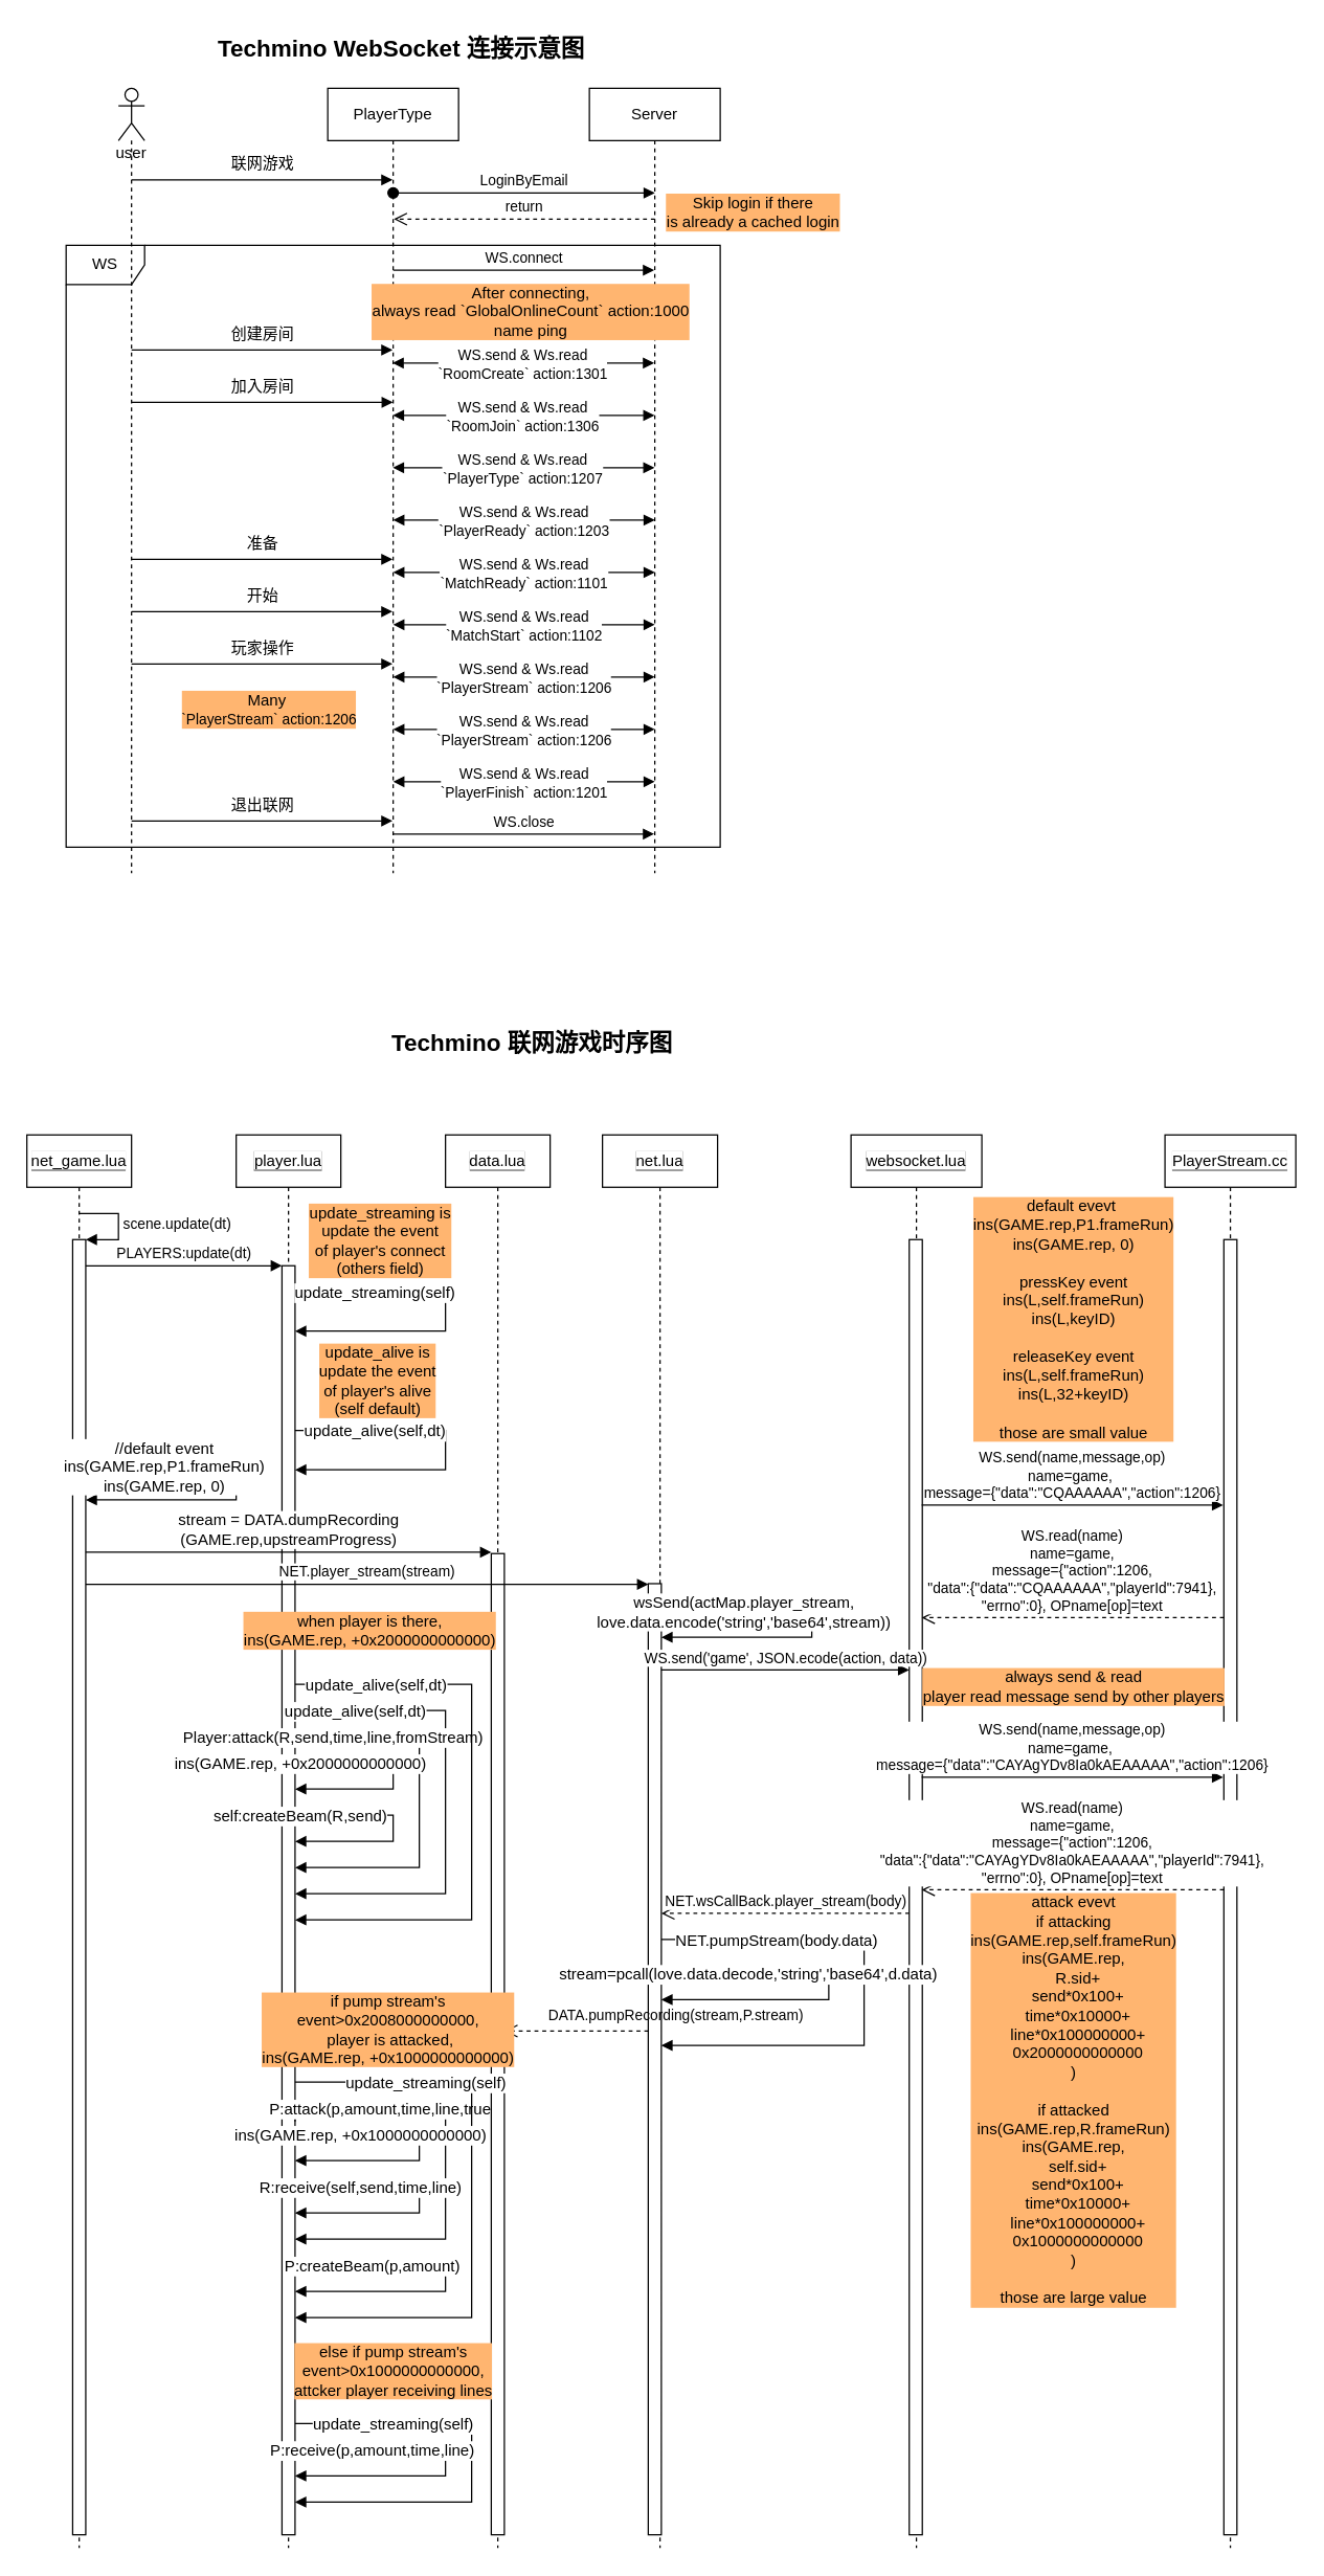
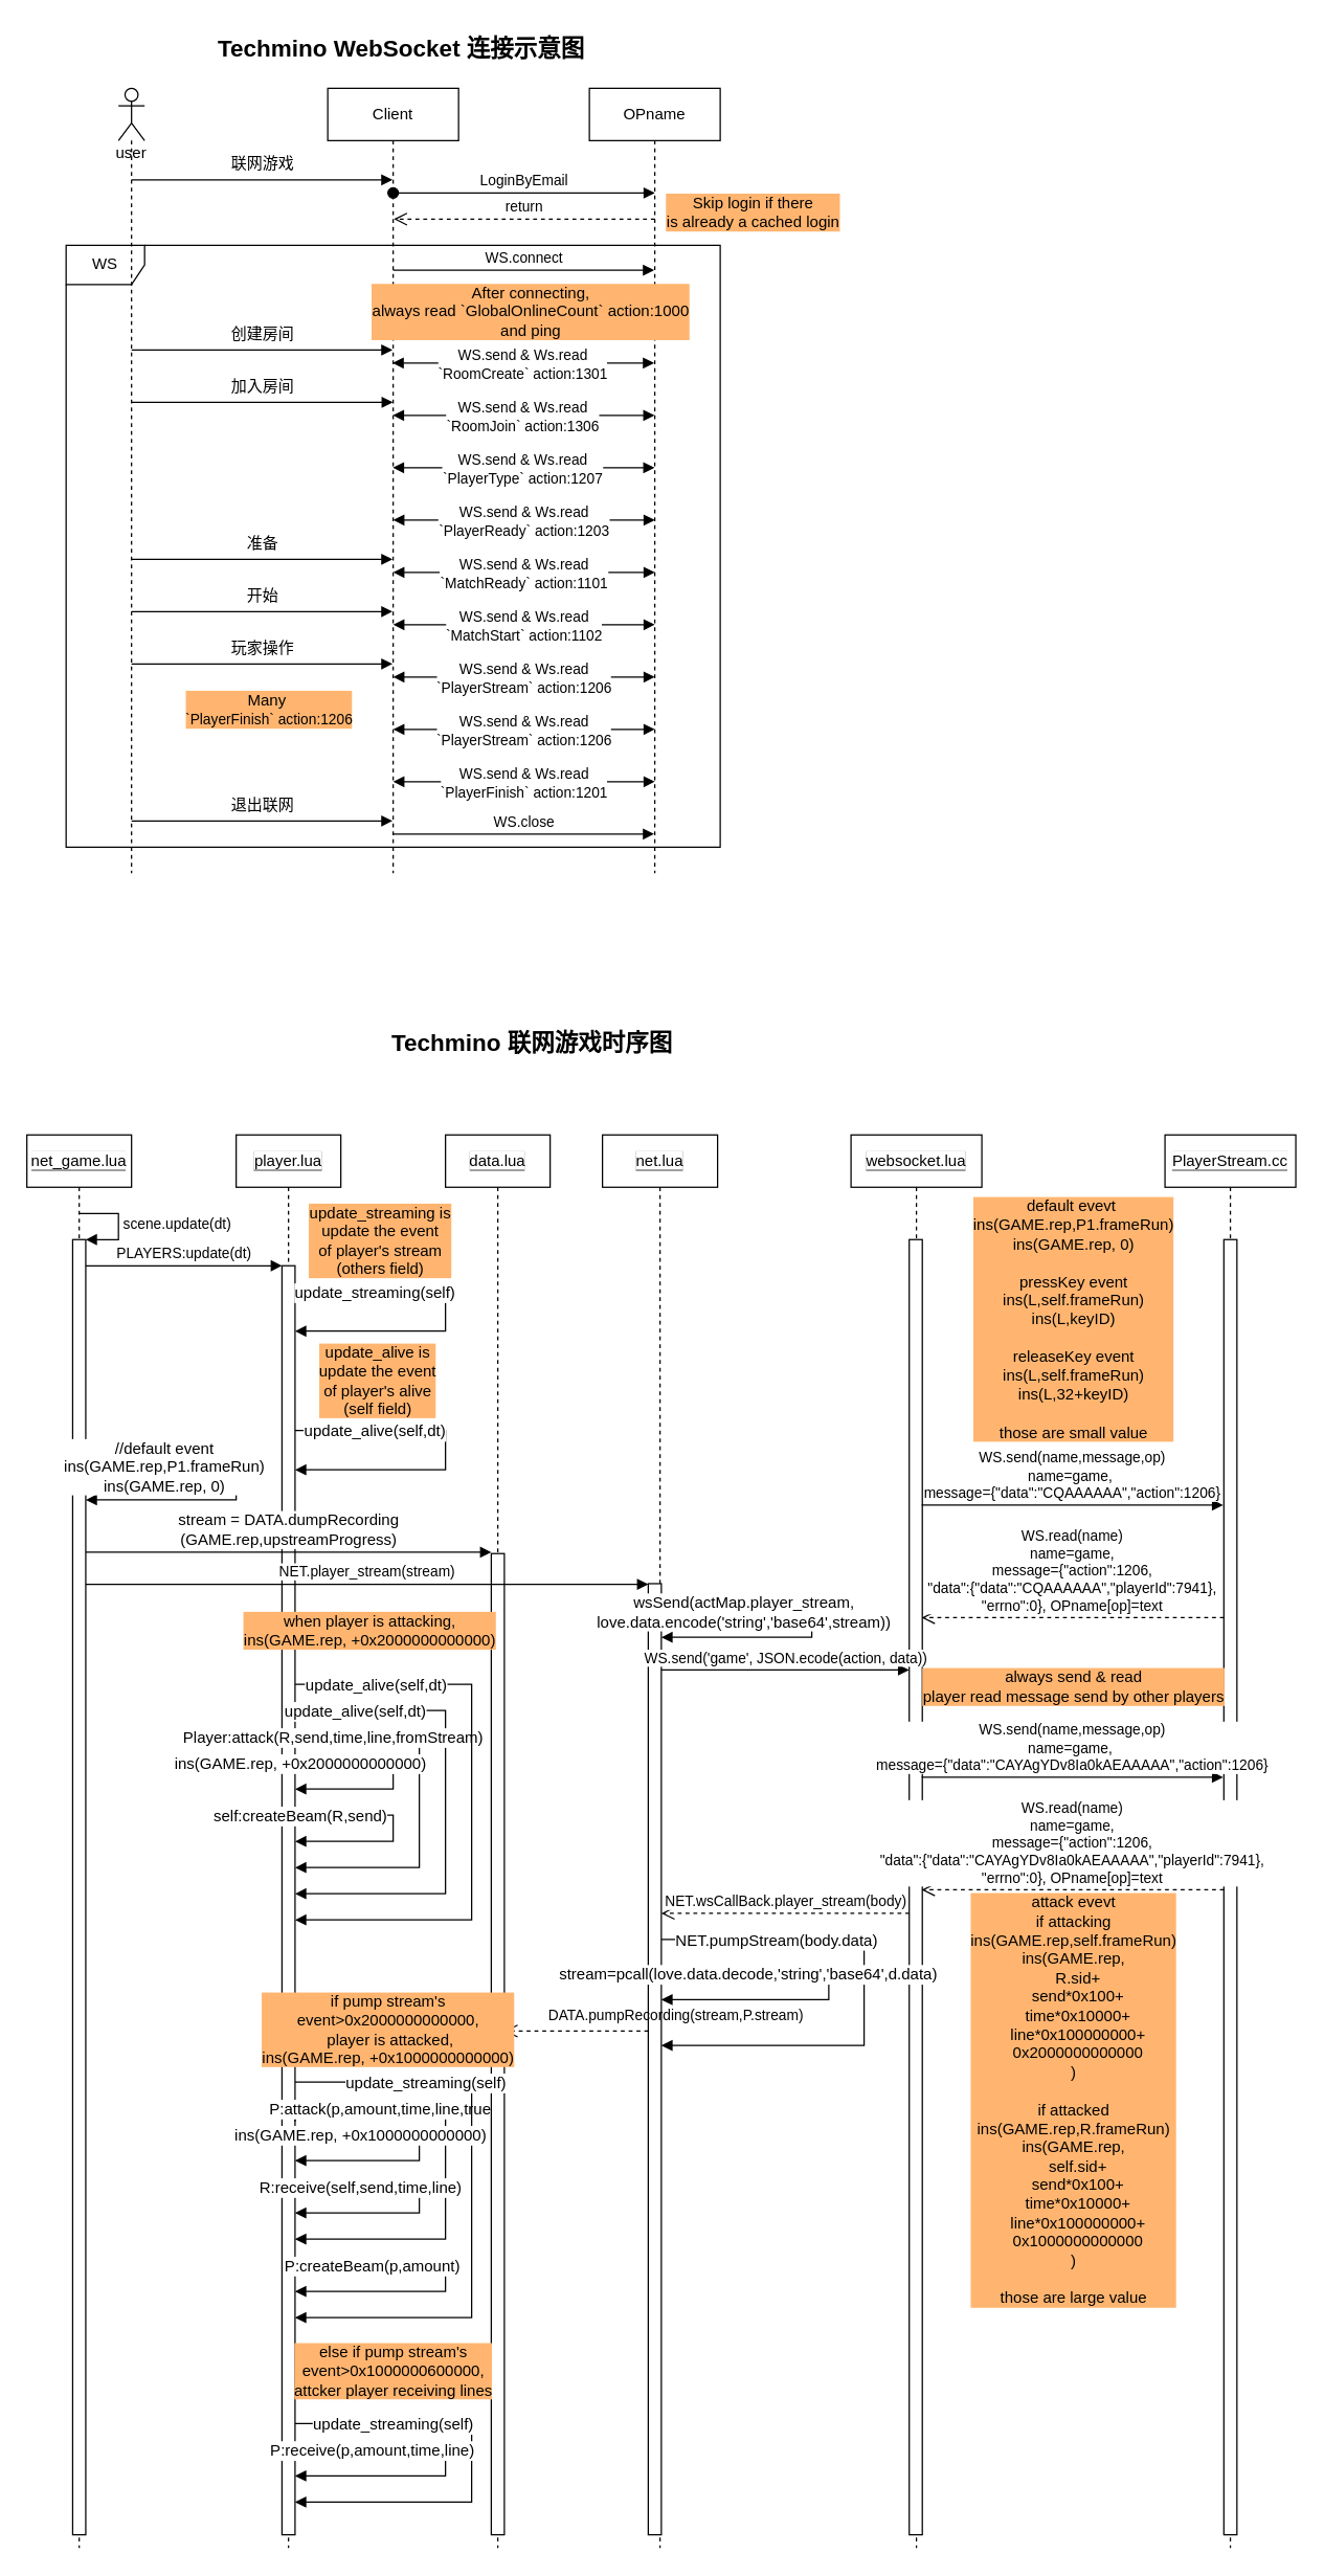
- <mxCell id="6" value="PlayerType" style="shape=umlLifeline;perimeter=lifelinePerimeter;whiteSpace=wrap;html=1;container=1;collapsible=0;recursiveResize=0;outlineConnect=0;" parent="1" vertex="1"><mxGeometry x="250" y="67" width="100" height="600" as="geometry" /></mxCell>
+ <mxCell id="6" value="Client" style="shape=umlLifeline;perimeter=lifelinePerimeter;whiteSpace=wrap;html=1;container=1;collapsible=0;recursiveResize=0;outlineConnect=0;" parent="1" vertex="1"><mxGeometry x="250" y="67" width="100" height="600" as="geometry" /></mxCell>
- <mxCell id="11" value="Server" style="shape=umlLifeline;perimeter=lifelinePerimeter;whiteSpace=wrap;html=1;container=1;collapsible=0;recursiveResize=0;outlineConnect=0;" parent="1" vertex="1"><mxGeometry x="450" y="67" width="100" height="600" as="geometry" /></mxCell>
+ <mxCell id="11" value="OPname" style="shape=umlLifeline;perimeter=lifelinePerimeter;whiteSpace=wrap;html=1;container=1;collapsible=0;recursiveResize=0;outlineConnect=0;" parent="1" vertex="1"><mxGeometry x="450" y="67" width="100" height="600" as="geometry" /></mxCell>
- <mxCell id="22" value="After connecting, &lt;br&gt;always read `GlobalOnlineCount` action:1000&lt;br&gt;name ping" style="text;html=1;align=center;verticalAlign=middle;resizable=0;points=[];autosize=1;strokeColor=none;fillColor=none;fontSize=12;labelBackgroundColor=#FFB570;" parent="1" vertex="1"><mxGeometry x="275" y="213" width="260" height="50" as="geometry" /></mxCell>
+ <mxCell id="22" value="After connecting, &lt;br&gt;always read `GlobalOnlineCount` action:1000&lt;br&gt;and ping" style="text;html=1;align=center;verticalAlign=middle;resizable=0;points=[];autosize=1;strokeColor=none;fillColor=none;fontSize=12;labelBackgroundColor=#FFB570;" parent="1" vertex="1"><mxGeometry x="275" y="213" width="260" height="50" as="geometry" /></mxCell>
- <mxCell id="38" value="Many&amp;nbsp;&lt;br&gt;&lt;span style=&quot;font-size: 11px&quot;&gt;`&lt;/span&gt;&lt;span style=&quot;font-size: 11px&quot;&gt;PlayerStream` action:1206&lt;/span&gt;" style="text;html=1;align=center;verticalAlign=middle;resizable=0;points=[];autosize=1;strokeColor=none;fillColor=none;fontSize=12;labelBackgroundColor=#FFB570;" parent="1" vertex="1"><mxGeometry x="130" y="527" width="150" height="30" as="geometry" /></mxCell>
+ <mxCell id="38" value="Many&amp;nbsp;&lt;br&gt;&lt;span style=&quot;font-size: 11px&quot;&gt;`&lt;/span&gt;&lt;span style=&quot;font-size: 11px&quot;&gt;PlayerFinish` action:1206&lt;/span&gt;" style="text;html=1;align=center;verticalAlign=middle;resizable=0;points=[];autosize=1;strokeColor=none;fillColor=none;fontSize=12;labelBackgroundColor=#FFB570;" parent="1" vertex="1"><mxGeometry x="130" y="527" width="150" height="30" as="geometry" /></mxCell>
- <mxCell id="81" value="update_streaming is&lt;br&gt;update the event &lt;br&gt;of player's connect&lt;br&gt;(others field)" style="text;html=1;align=center;verticalAlign=middle;resizable=0;points=[];autosize=1;strokeColor=none;fillColor=none;labelBackgroundColor=#FFB570;" vertex="1" parent="1"><mxGeometry x="225" y="913" width="130" height="70" as="geometry" /></mxCell>
+ <mxCell id="81" value="update_streaming is&lt;br&gt;update the event &lt;br&gt;of player's stream&lt;br&gt;(others field)" style="text;html=1;align=center;verticalAlign=middle;resizable=0;points=[];autosize=1;strokeColor=none;fillColor=none;labelBackgroundColor=#FFB570;" vertex="1" parent="1"><mxGeometry x="225" y="913" width="130" height="70" as="geometry" /></mxCell>
- <mxCell id="82" value="update_alive is&lt;br&gt;update the event &lt;br&gt;of player's alive&lt;br&gt;(self default)" style="text;html=1;align=center;verticalAlign=middle;resizable=0;points=[];autosize=1;strokeColor=none;fillColor=none;labelBackgroundColor=#FFB570;" vertex="1" parent="1"><mxGeometry x="233" y="1020" width="110" height="70" as="geometry" /></mxCell>
+ <mxCell id="82" value="update_alive is&lt;br&gt;update the event &lt;br&gt;of player's alive&lt;br&gt;(self field)" style="text;html=1;align=center;verticalAlign=middle;resizable=0;points=[];autosize=1;strokeColor=none;fillColor=none;labelBackgroundColor=#FFB570;" vertex="1" parent="1"><mxGeometry x="233" y="1020" width="110" height="70" as="geometry" /></mxCell>
- <mxCell id="94" value="when player is there,&lt;br&gt;ins(GAME.rep, +0x2000000000000)" style="text;html=1;align=center;verticalAlign=middle;resizable=0;points=[];autosize=1;strokeColor=none;fillColor=none;labelBackgroundColor=#FFB570;" vertex="1" parent="1"><mxGeometry x="172" y="1226" width="220" height="40" as="geometry" /></mxCell>
+ <mxCell id="94" value="when player is attacking,&lt;br&gt;ins(GAME.rep, +0x2000000000000)" style="text;html=1;align=center;verticalAlign=middle;resizable=0;points=[];autosize=1;strokeColor=none;fillColor=none;labelBackgroundColor=#FFB570;" vertex="1" parent="1"><mxGeometry x="172" y="1226" width="220" height="40" as="geometry" /></mxCell>
- <mxCell id="89" value="if pump stream's&lt;br&gt;event&amp;gt;0x2008000000000,&lt;br&gt;&amp;nbsp;player is attacked,&lt;br&gt;ins(GAME.rep, +0x1000000000000)" style="text;html=1;align=center;verticalAlign=middle;resizable=0;points=[];autosize=1;strokeColor=none;fillColor=none;labelBackgroundColor=#FFB570;" vertex="1" parent="1"><mxGeometry x="186" y="1516" width="220" height="70" as="geometry" /></mxCell>
+ <mxCell id="89" value="if pump stream's&lt;br&gt;event&amp;gt;0x2000000000000,&lt;br&gt;&amp;nbsp;player is attacked,&lt;br&gt;ins(GAME.rep, +0x1000000000000)" style="text;html=1;align=center;verticalAlign=middle;resizable=0;points=[];autosize=1;strokeColor=none;fillColor=none;labelBackgroundColor=#FFB570;" vertex="1" parent="1"><mxGeometry x="186" y="1516" width="220" height="70" as="geometry" /></mxCell>
- <mxCell id="101" value="else if pump stream's&lt;br&gt;event&amp;gt;0x1000000000000,&lt;br&gt;attcker player receiving lines" style="text;html=1;align=center;verticalAlign=middle;resizable=0;points=[];autosize=1;strokeColor=none;fillColor=none;labelBackgroundColor=#FFB570;" vertex="1" parent="1"><mxGeometry x="215" y="1782" width="170" height="60" as="geometry" /></mxCell>
+ <mxCell id="101" value="else if pump stream's&lt;br&gt;event&amp;gt;0x1000000600000,&lt;br&gt;attcker player receiving lines" style="text;html=1;align=center;verticalAlign=middle;resizable=0;points=[];autosize=1;strokeColor=none;fillColor=none;labelBackgroundColor=#FFB570;" vertex="1" parent="1"><mxGeometry x="215" y="1782" width="170" height="60" as="geometry" /></mxCell>
